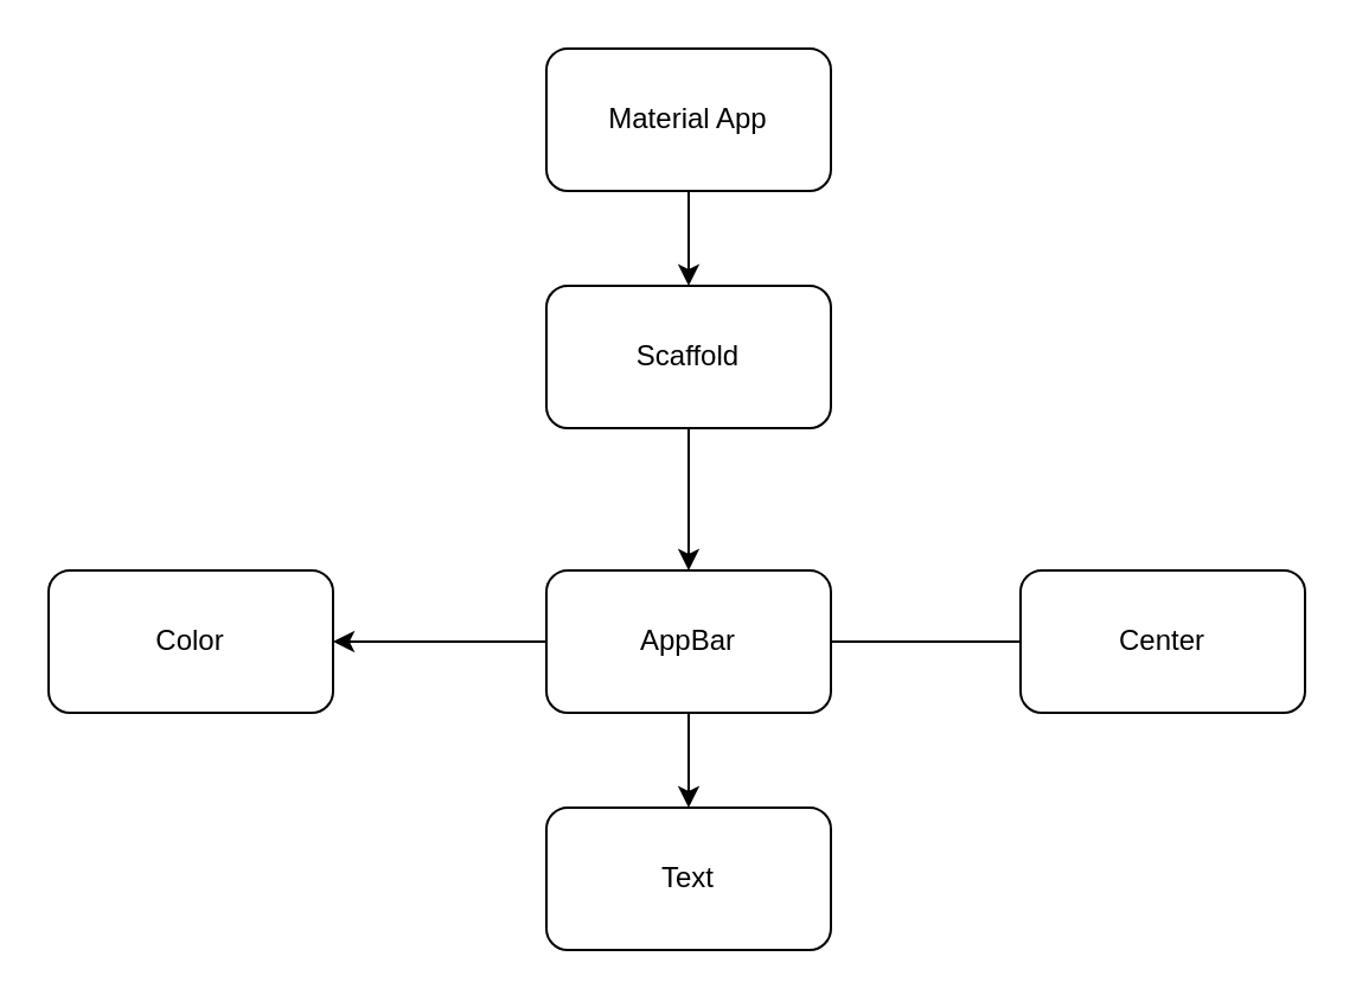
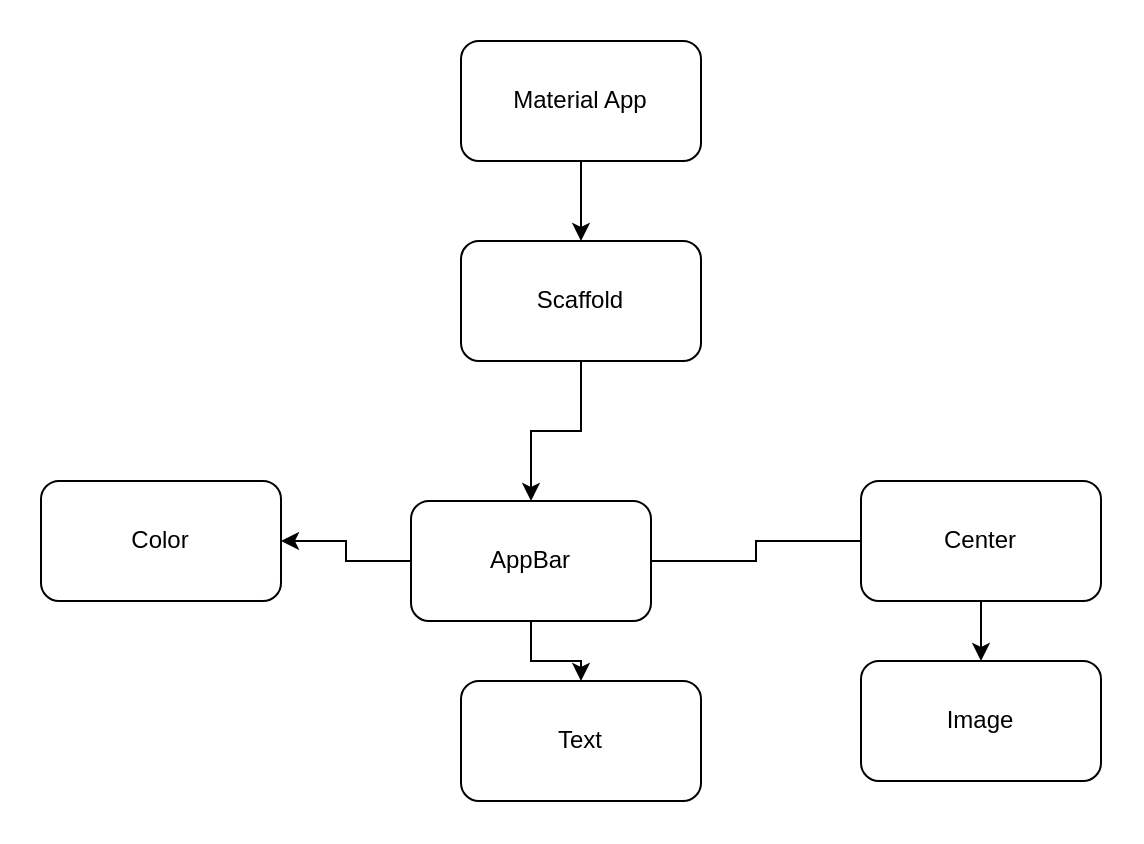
- <mxCell id="10" value="AppBar" style="rounded=1;whiteSpace=wrap;html=1;" vertex="1" parent="1"><mxGeometry x="230" y="240" width="120" height="60" as="geometry" /></mxCell>
+ <mxCell id="10" value="AppBar" style="rounded=1;whiteSpace=wrap;html=1;" vertex="1" parent="1"><mxGeometry x="205" y="250" width="120" height="60" as="geometry" /></mxCell>
+ <mxCell id="11" value="" style="edgeStyle=orthogonalEdgeStyle;rounded=0;orthogonalLoop=1;jettySize=auto;html=1;" edge="1" parent="1" source="12" target="13"><mxGeometry relative="1" as="geometry" /></mxCell>
+ <mxCell id="13" value="Image" style="rounded=1;whiteSpace=wrap;html=1;" vertex="1" parent="1"><mxGeometry x="430" y="330" width="120" height="60" as="geometry" /></mxCell>
